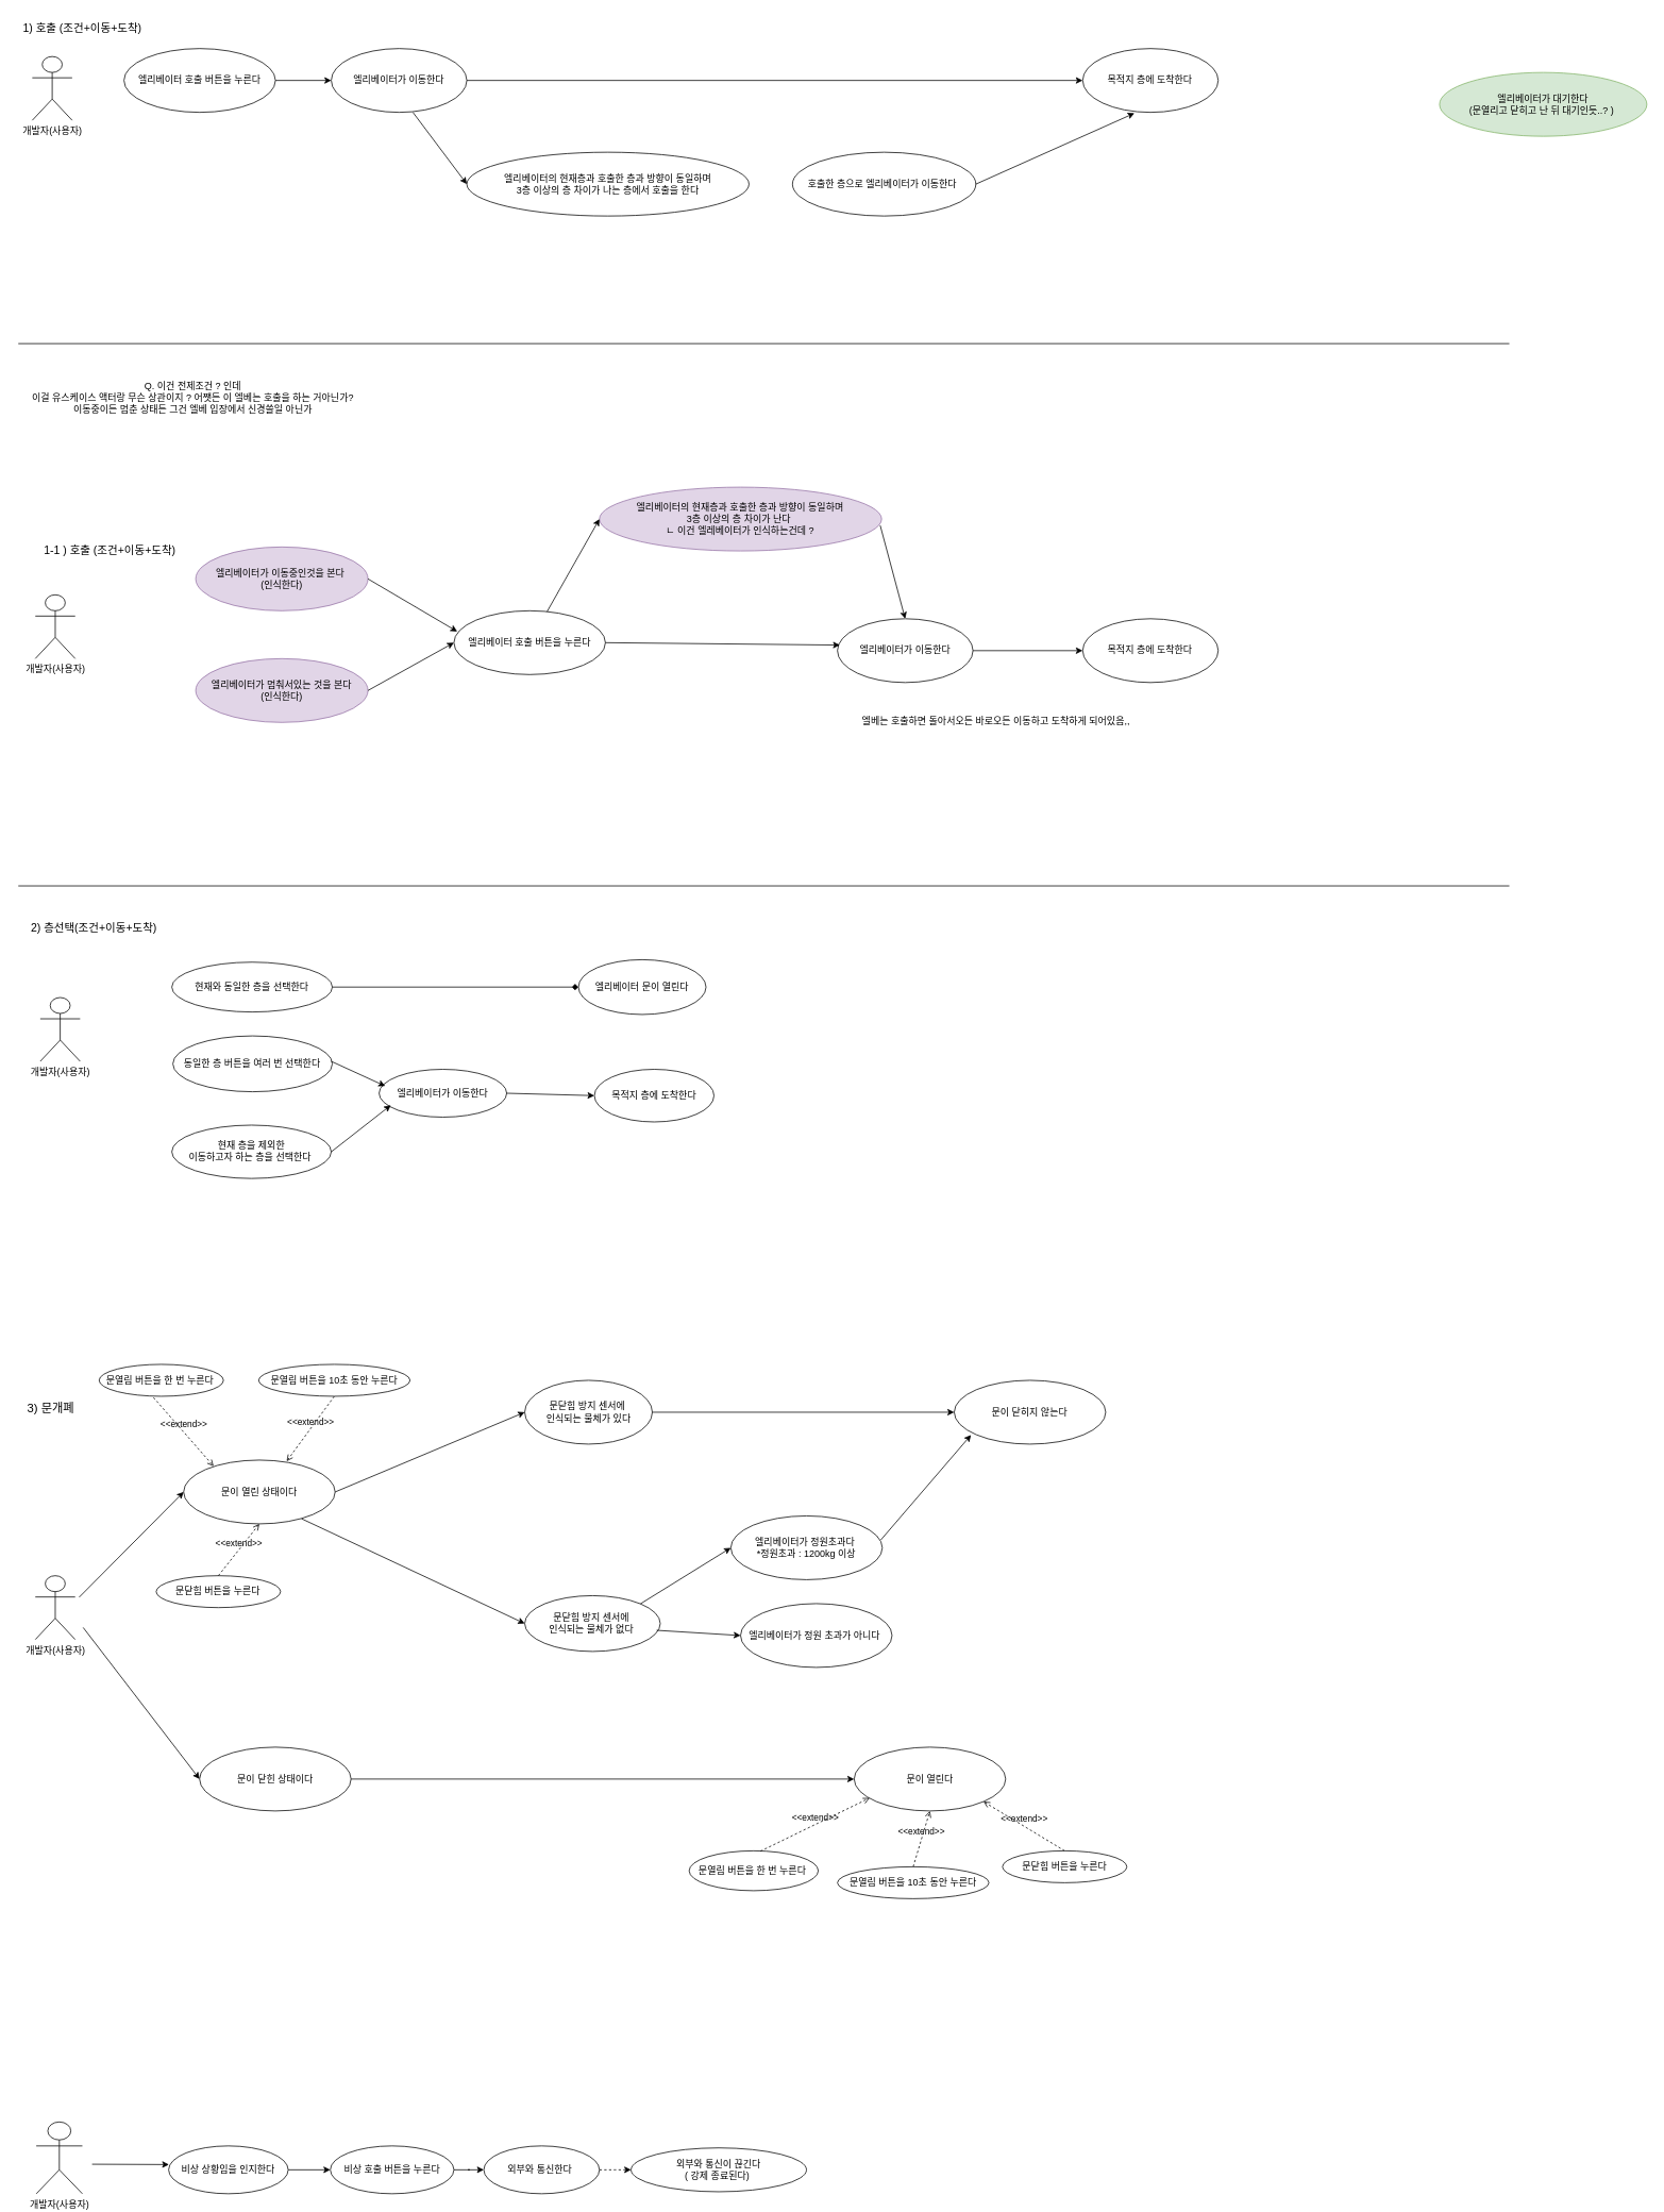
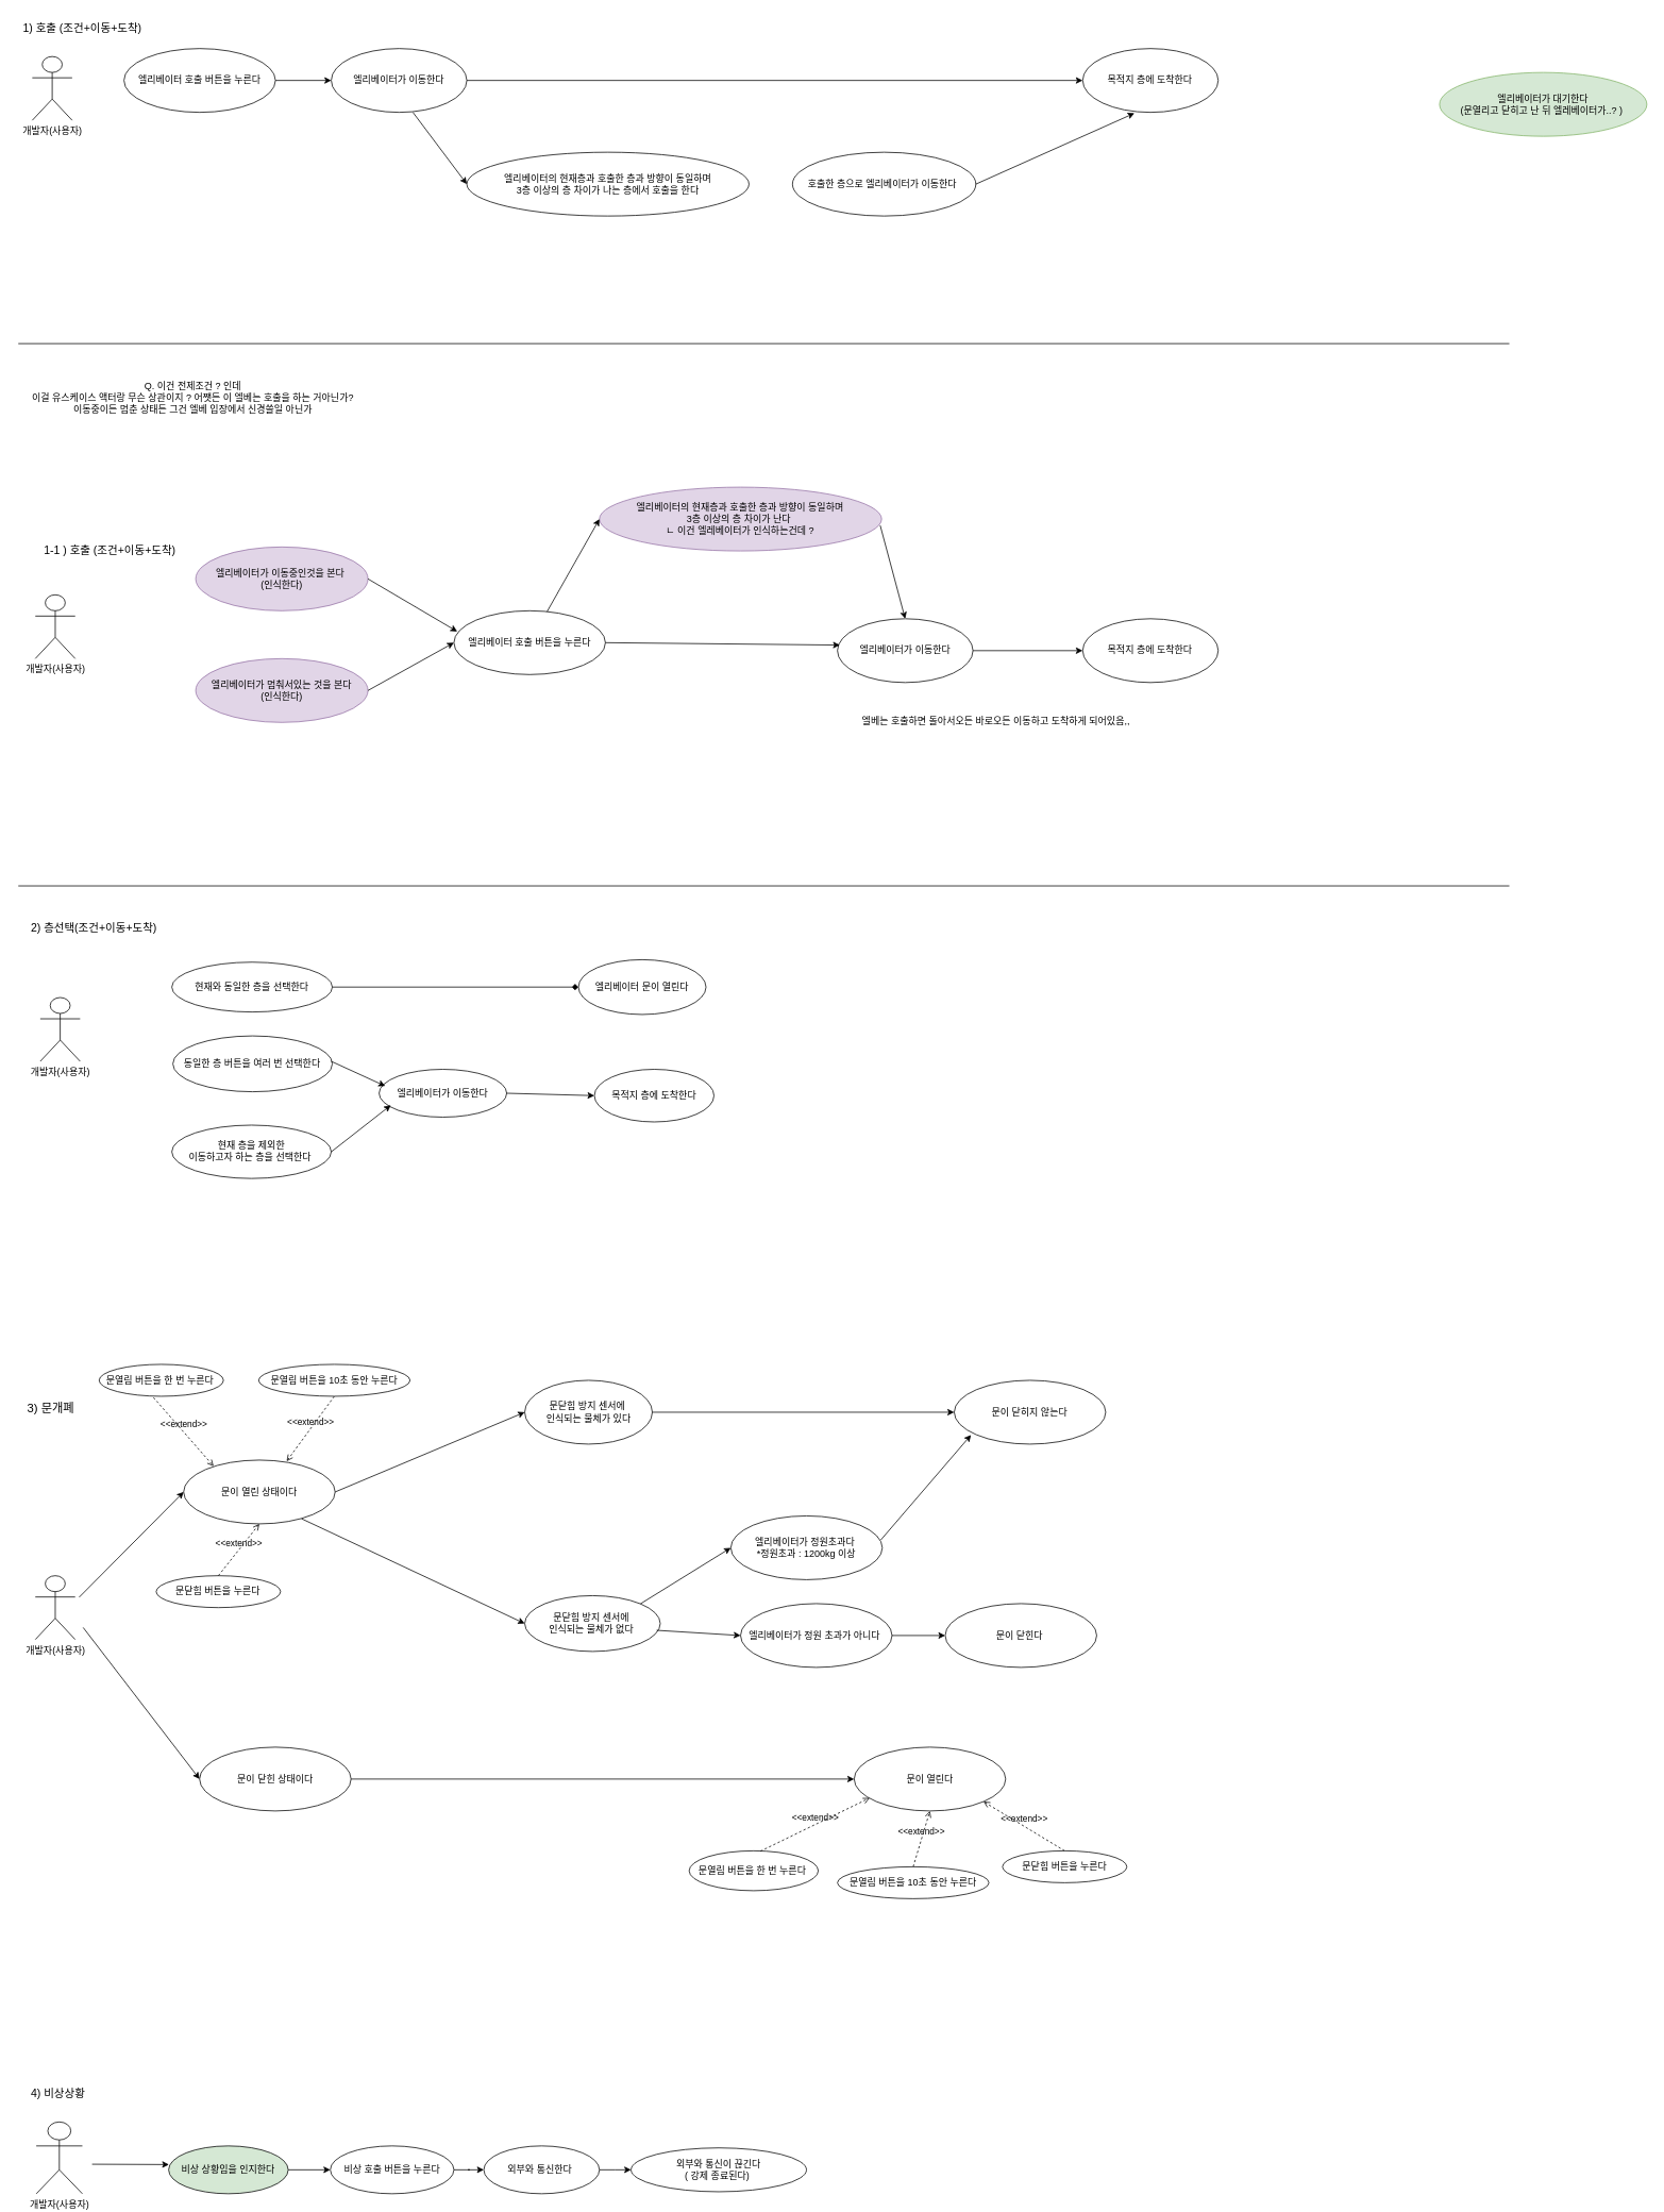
- <mxCell id="60" value="엘리베이터가 대기한다&lt;br&gt;(문열리고 닫히고 난 뒤 대기인듯..? )&amp;nbsp;" style="ellipse;whiteSpace=wrap;html=1;fillColor=#d5e8d4;strokeColor=#82b366;" parent="1" vertex="1"><mxGeometry x="1805" y="90" width="260" height="80" as="geometry" /></mxCell>
+ <mxCell id="60" value="엘리베이터가 대기한다&lt;br&gt;(문열리고 닫히고 난 뒤 엘레베이터가..? )&amp;nbsp;" style="ellipse;whiteSpace=wrap;html=1;fillColor=#d5e8d4;strokeColor=#82b366;" parent="1" vertex="1"><mxGeometry x="1805" y="90" width="260" height="80" as="geometry" /></mxCell>
+ <mxCell id="39" value="" style="endArrow=classic;html=1;rounded=0;exitX=1;exitY=0.5;exitDx=0;exitDy=0;" parent="1" source="31" target="22" edge="1"><mxGeometry width="50" height="50" relative="1" as="geometry"><mxPoint x="968.14" y="1920" as="sourcePoint" /><mxPoint x="1210.14" y="2050" as="targetPoint" /></mxGeometry></mxCell>
+ <mxCell id="22" value="문이 닫힌다&amp;nbsp;" style="ellipse;whiteSpace=wrap;html=1;" parent="1" vertex="1"><mxGeometry x="1185" y="2010" width="190" height="80" as="geometry" /></mxCell>
+ <mxCell id="5" value="&lt;font style=&quot;font-size: 14px;&quot;&gt;4) 비상상황&lt;/font&gt;" style="text;html=1;strokeColor=none;fillColor=none;align=center;verticalAlign=middle;whiteSpace=wrap;rounded=0;" parent="1" vertex="1"><mxGeometry x="31.32" y="2610" width="82.5" height="30" as="geometry" /></mxCell>
- <mxCell id="27" value="비상 상황임을 인지한다" style="ellipse;whiteSpace=wrap;html=1;" parent="1" vertex="1"><mxGeometry x="211" y="2690" width="150" height="60" as="geometry" /></mxCell>
+ <mxCell id="27" value="비상 상황임을 인지한다" style="ellipse;whiteSpace=wrap;html=1;fillColor=#d5e8d4;" parent="1" vertex="1"><mxGeometry x="211" y="2690" width="150" height="60" as="geometry" /></mxCell>
- <mxCell id="28" value="" style="edgeStyle=orthogonalEdgeStyle;rounded=0;orthogonalLoop=1;jettySize=auto;html=1;dashed=1;" parent="1" source="29" target="30" edge="1"><mxGeometry relative="1" as="geometry" /></mxCell>
+ <mxCell id="28" value="" style="edgeStyle=orthogonalEdgeStyle;rounded=0;orthogonalLoop=1;jettySize=auto;html=1;" parent="1" source="29" target="30" edge="1"><mxGeometry relative="1" as="geometry" /></mxCell>
